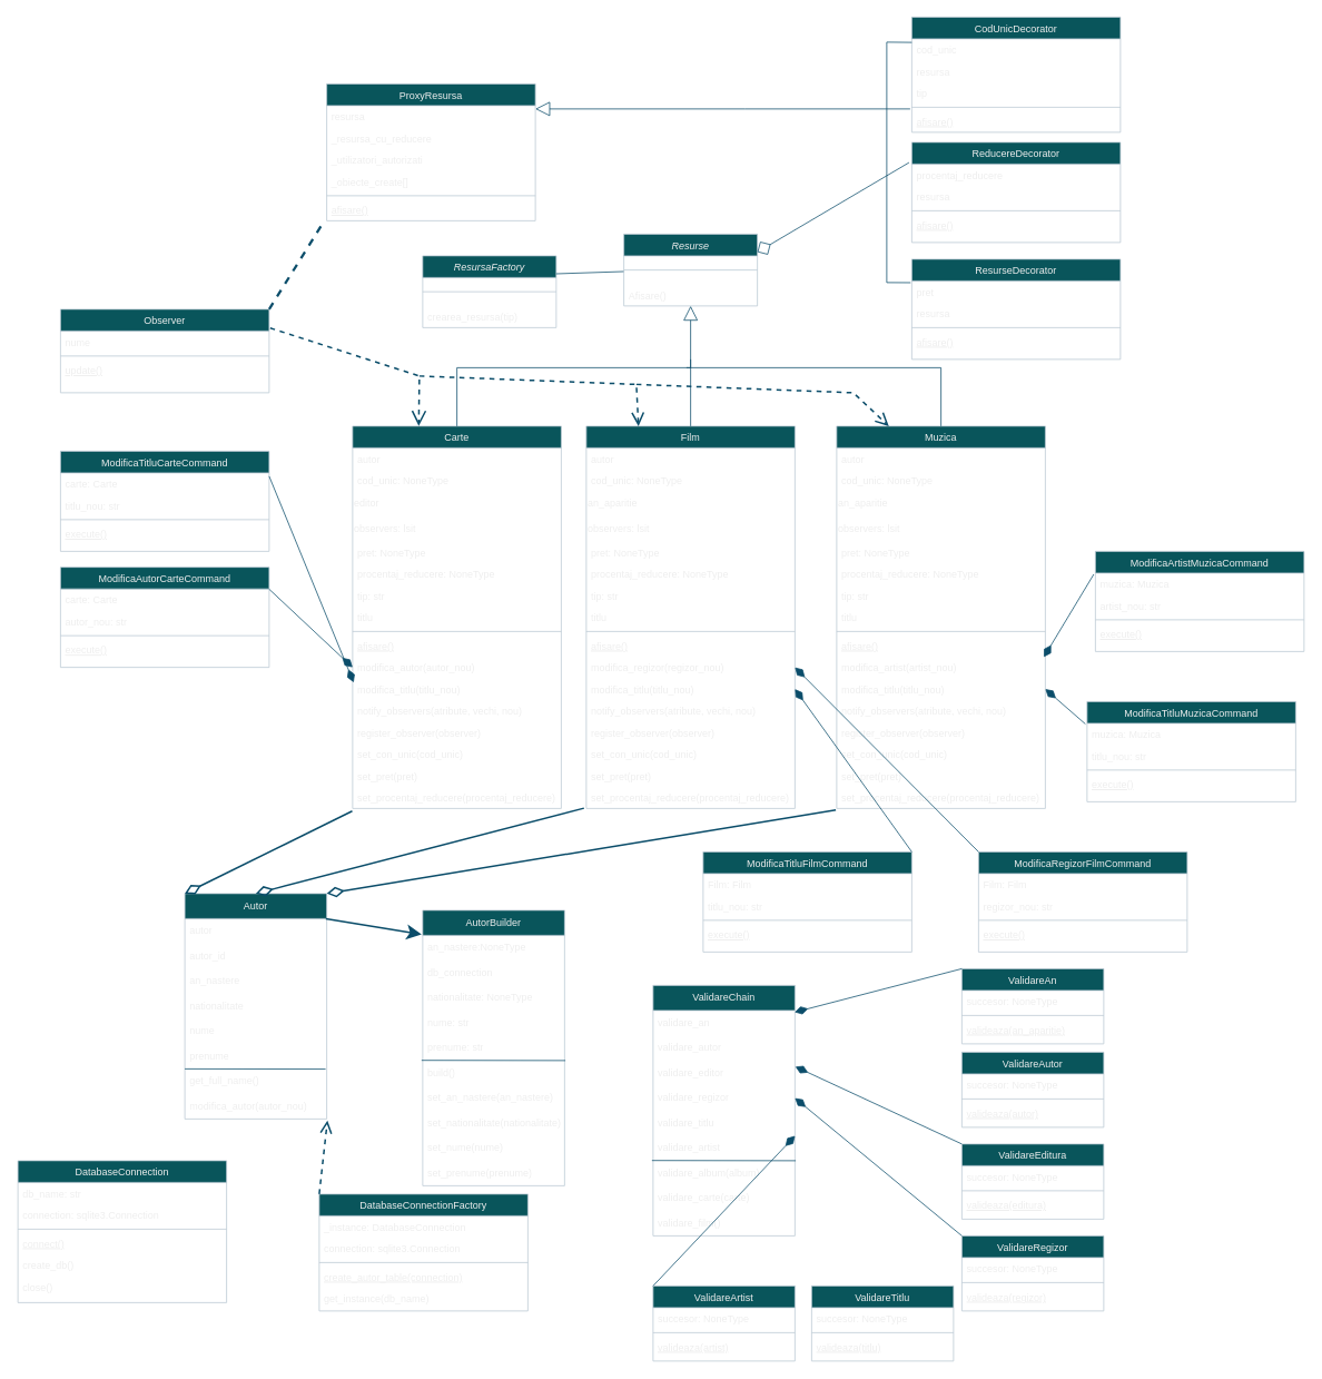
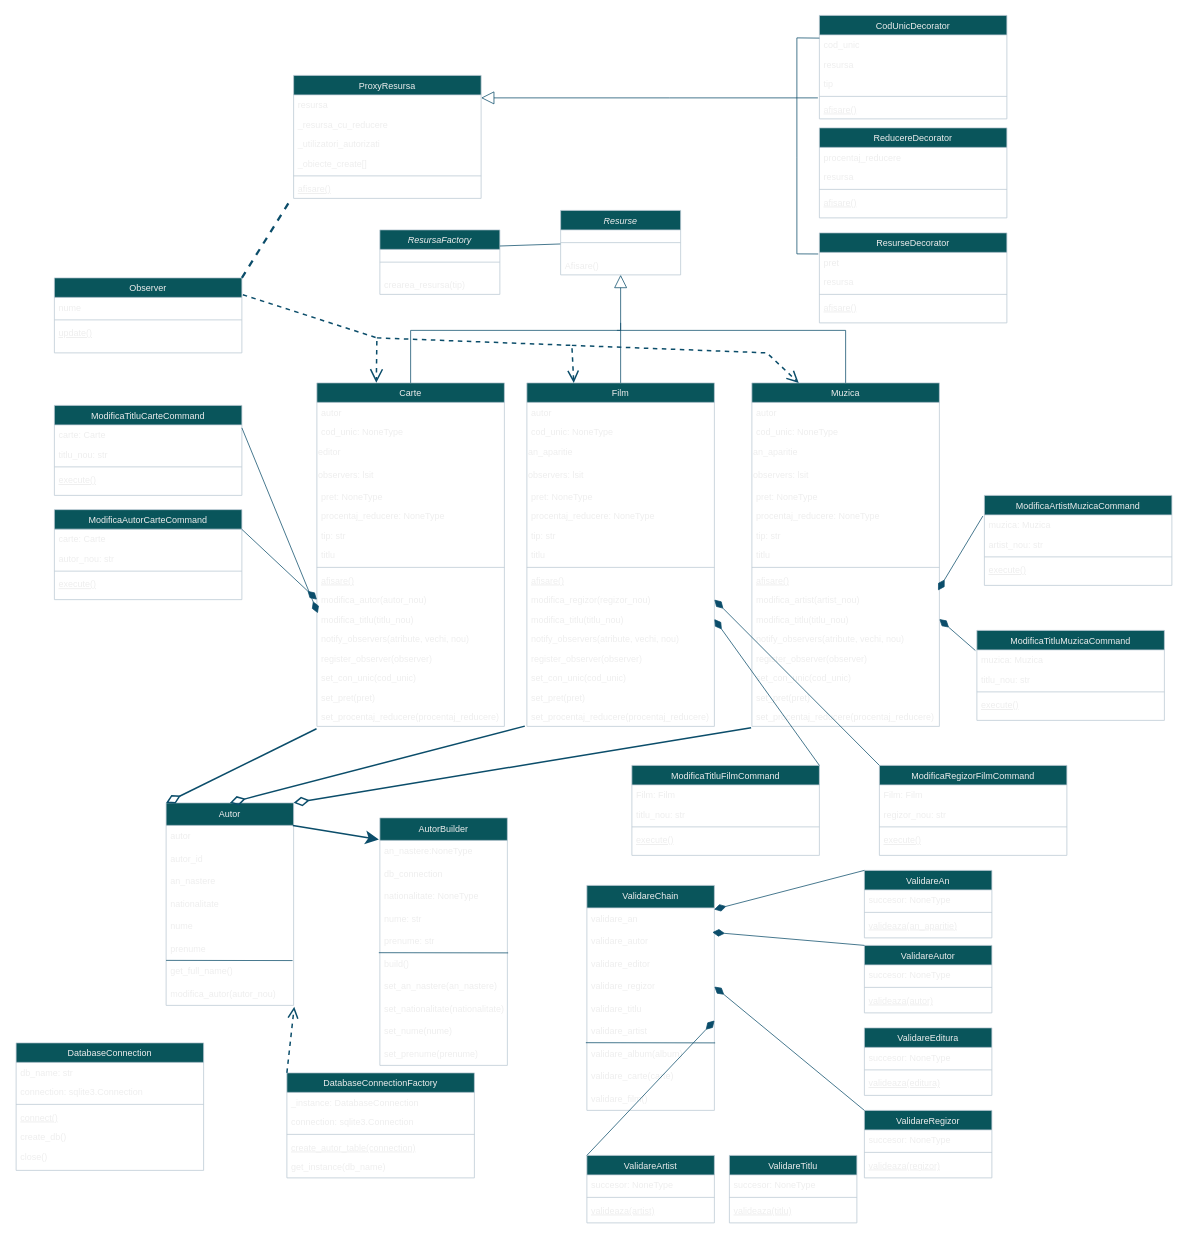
- <mxCell id="115" value="" style="endArrow=diamond;html=1;rounded=0;entryX=1;entryY=0.25;entryDx=0;entryDy=0;exitX=-0.013;exitY=-0.068;exitDx=0;exitDy=0;exitPerimeter=0;endFill=0;endSize=16;labelBackgroundColor=none;fontColor=default;strokeColor=#0B4D6A;" parent="1" source="105" target="2" edge="1"><mxGeometry width="50" height="50" relative="1" as="geometry"><mxPoint x="1082" y="310" as="sourcePoint" /><mxPoint x="1132" y="260" as="targetPoint" /></mxGeometry></mxCell>
+ <mxCell id="195" value="" style="endArrow=diamondThin;html=1;rounded=0;exitX=0;exitY=0;exitDx=0;exitDy=0;entryX=0.984;entryY=0.086;entryDx=0;entryDy=0;endFill=1;strokeWidth=1;endSize=14;entryPerimeter=0;labelBackgroundColor=none;fontColor=default;strokeColor=#0B4D6A;" parent="1" source="173" target="160" edge="1"><mxGeometry width="50" height="50" relative="1" as="geometry"><mxPoint x="1162" y="1170" as="sourcePoint" /><mxPoint x="962" y="1222" as="targetPoint" /></mxGeometry></mxCell>
- <mxCell id="196" value="" style="endArrow=diamondThin;html=1;rounded=0;exitX=0;exitY=0;exitDx=0;exitDy=0;entryX=1.003;entryY=0.244;entryDx=0;entryDy=0;endFill=1;strokeWidth=1;endSize=14;entryPerimeter=0;labelBackgroundColor=none;fontColor=default;strokeColor=#0B4D6A;" parent="1" source="177" target="161" edge="1"><mxGeometry width="50" height="50" relative="1" as="geometry"><mxPoint x="1162" y="1270" as="sourcePoint" /><mxPoint x="959" y="1253" as="targetPoint" /></mxGeometry></mxCell>
